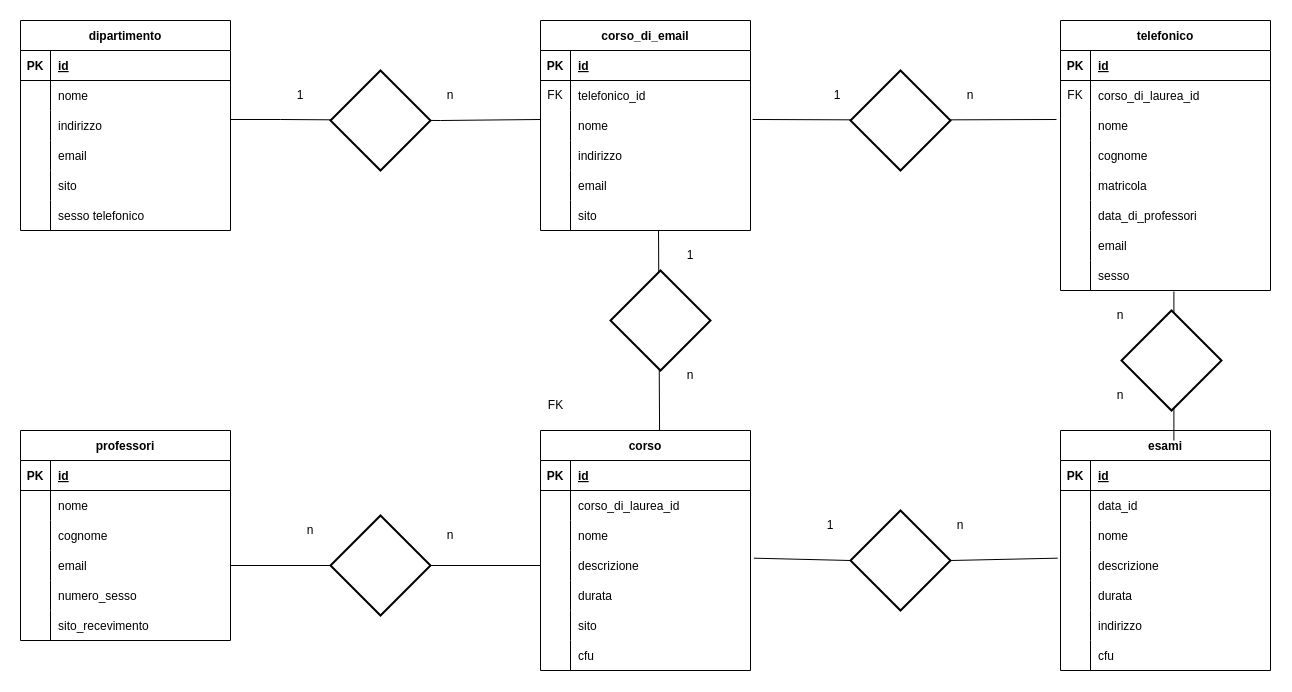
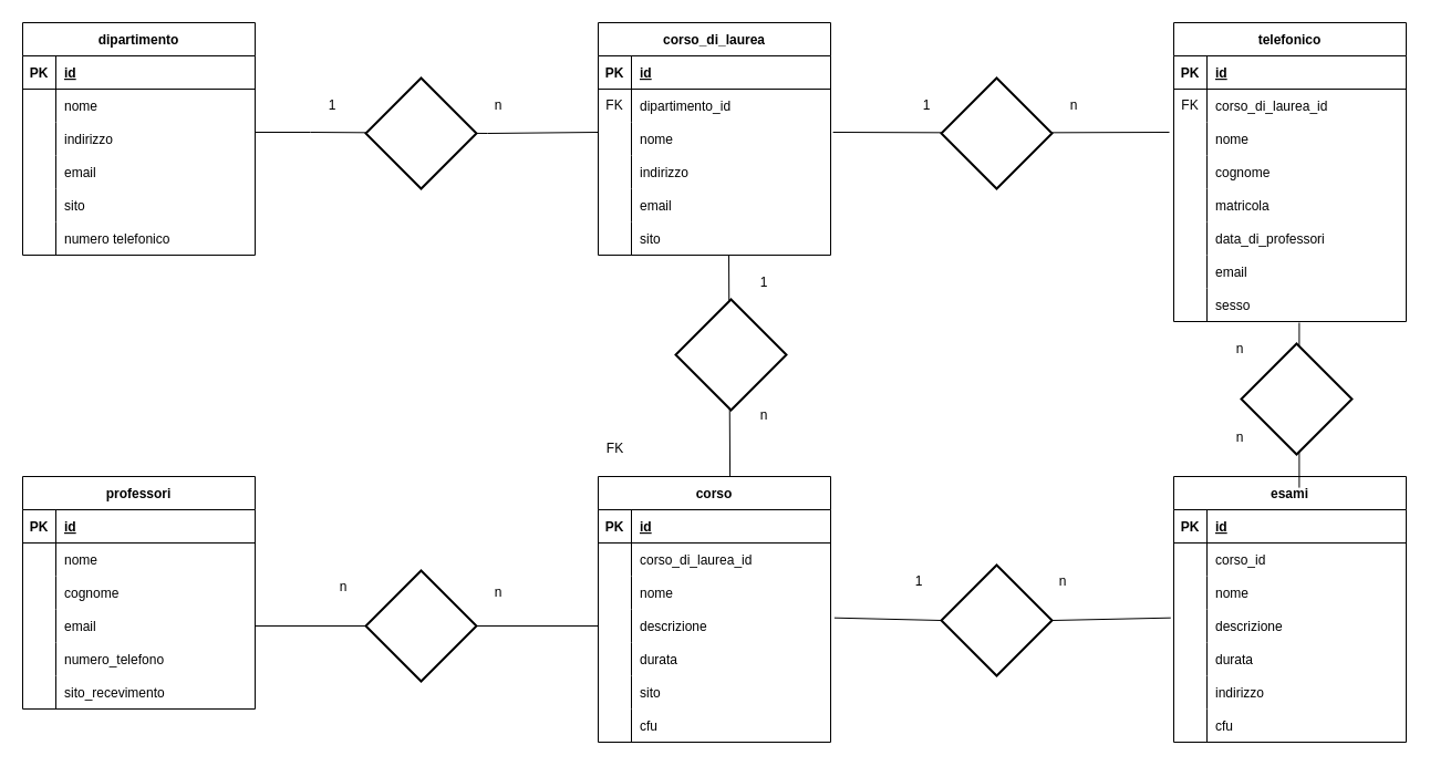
- <mxCell id="22" value="corso_di_email" style="shape=table;startSize=30;container=1;collapsible=1;childLayout=tableLayout;fixedRows=1;rowLines=0;fontStyle=1;align=center;resizeLast=1;" vertex="1" parent="1"><mxGeometry x="540" y="20" width="210" height="210" as="geometry" /></mxCell>
+ <mxCell id="22" value="corso_di_laurea" style="shape=table;startSize=30;container=1;collapsible=1;childLayout=tableLayout;fixedRows=1;rowLines=0;fontStyle=1;align=center;resizeLast=1;" vertex="1" parent="1"><mxGeometry x="540" y="20" width="210" height="210" as="geometry" /></mxCell>
- <mxCell id="28" value="telefonico_id" style="shape=partialRectangle;connectable=0;fillColor=none;top=0;left=0;bottom=0;right=0;align=left;spacingLeft=6;overflow=hidden;" vertex="1" parent="26"><mxGeometry x="30" width="180" height="30" as="geometry"><mxRectangle width="180" height="30" as="alternateBounds" /></mxGeometry></mxCell>
+ <mxCell id="28" value="dipartimento_id" style="shape=partialRectangle;connectable=0;fillColor=none;top=0;left=0;bottom=0;right=0;align=left;spacingLeft=6;overflow=hidden;" vertex="1" parent="26"><mxGeometry x="30" width="180" height="30" as="geometry"><mxRectangle width="180" height="30" as="alternateBounds" /></mxGeometry></mxCell>
- <mxCell id="20" value="sesso telefonico" style="shape=partialRectangle;connectable=0;fillColor=none;top=0;left=0;bottom=0;right=0;align=left;spacingLeft=6;overflow=hidden;" vertex="1" parent="18"><mxGeometry x="30" width="180" height="30" as="geometry"><mxRectangle width="180" height="30" as="alternateBounds" /></mxGeometry></mxCell>
+ <mxCell id="20" value="numero telefonico" style="shape=partialRectangle;connectable=0;fillColor=none;top=0;left=0;bottom=0;right=0;align=left;spacingLeft=6;overflow=hidden;" vertex="1" parent="18"><mxGeometry x="30" width="180" height="30" as="geometry"><mxRectangle width="180" height="30" as="alternateBounds" /></mxGeometry></mxCell>
- <mxCell id="131" value="data_id" style="shape=partialRectangle;connectable=0;fillColor=none;top=0;left=0;bottom=0;right=0;align=left;spacingLeft=6;overflow=hidden;" vertex="1" parent="129"><mxGeometry x="30" width="180" height="30" as="geometry"><mxRectangle width="180" height="30" as="alternateBounds" /></mxGeometry></mxCell>
+ <mxCell id="131" value="corso_id" style="shape=partialRectangle;connectable=0;fillColor=none;top=0;left=0;bottom=0;right=0;align=left;spacingLeft=6;overflow=hidden;" vertex="1" parent="129"><mxGeometry x="30" width="180" height="30" as="geometry"><mxRectangle width="180" height="30" as="alternateBounds" /></mxGeometry></mxCell>
- <mxCell id="117" value="numero_sesso" style="shape=partialRectangle;connectable=0;fillColor=none;top=0;left=0;bottom=0;right=0;align=left;spacingLeft=6;overflow=hidden;" vertex="1" parent="115"><mxGeometry x="30" width="180" height="30" as="geometry"><mxRectangle width="180" height="30" as="alternateBounds" /></mxGeometry></mxCell>
+ <mxCell id="117" value="numero_telefono" style="shape=partialRectangle;connectable=0;fillColor=none;top=0;left=0;bottom=0;right=0;align=left;spacingLeft=6;overflow=hidden;" vertex="1" parent="115"><mxGeometry x="30" width="180" height="30" as="geometry"><mxRectangle width="180" height="30" as="alternateBounds" /></mxGeometry></mxCell>
